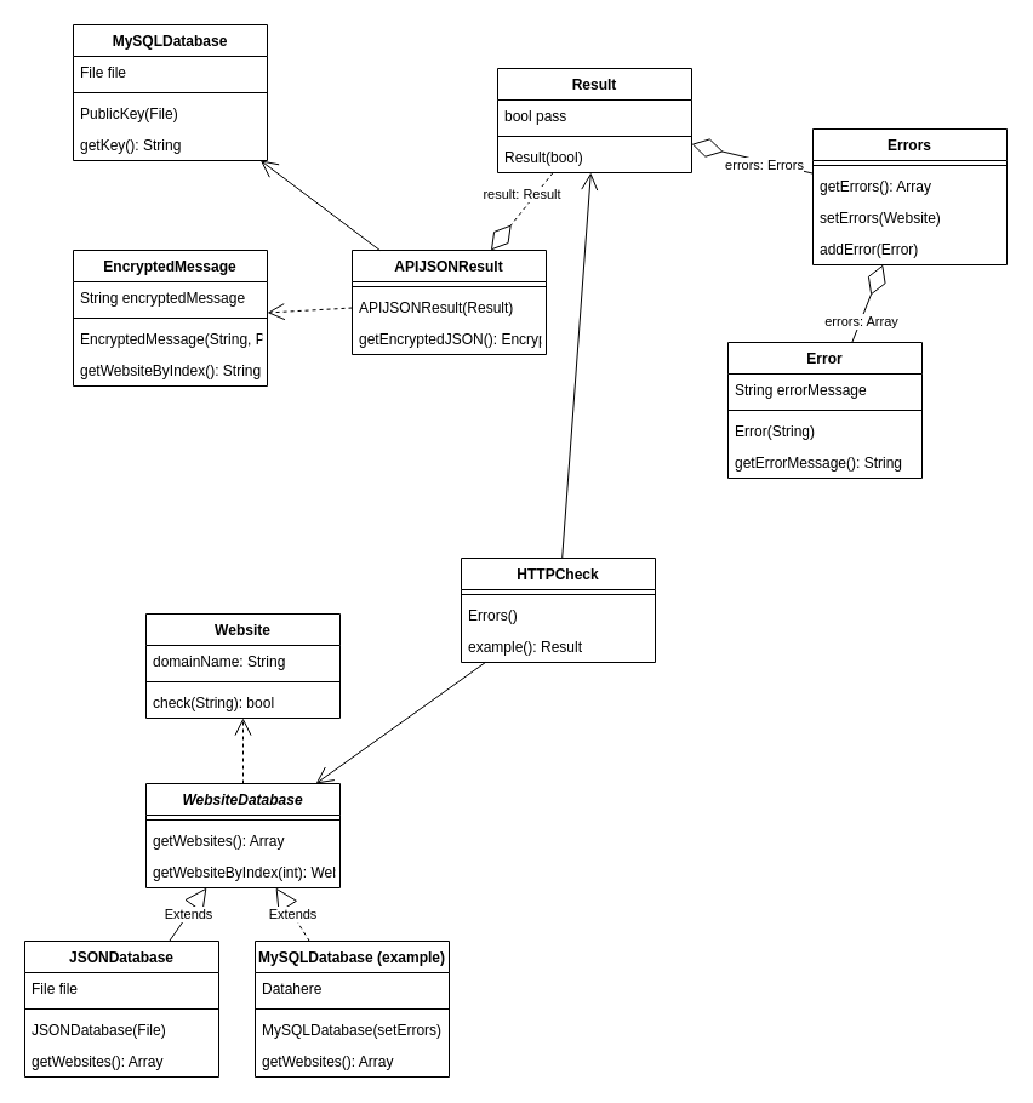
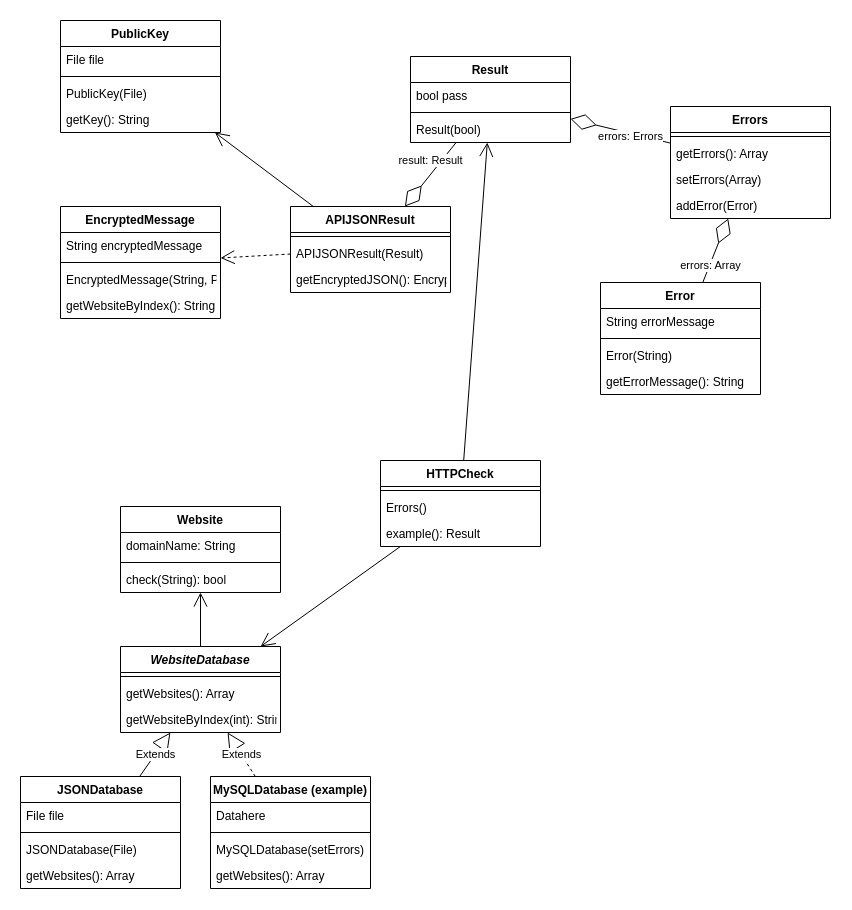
- <mxCell id="59" value="MySQLDatabase" style="swimlane;fontStyle=1;align=center;verticalAlign=top;childLayout=stackLayout;horizontal=1;startSize=26;horizontalStack=0;resizeParent=1;resizeParentMax=0;resizeLast=0;collapsible=1;marginBottom=0;" parent="1" vertex="1"><mxGeometry x="60" y="20" width="160" height="112" as="geometry" /></mxCell>
+ <mxCell id="59" value="PublicKey" style="swimlane;fontStyle=1;align=center;verticalAlign=top;childLayout=stackLayout;horizontal=1;startSize=26;horizontalStack=0;resizeParent=1;resizeParentMax=0;resizeLast=0;collapsible=1;marginBottom=0;" parent="1" vertex="1"><mxGeometry x="60" y="20" width="160" height="112" as="geometry" /></mxCell>
- <mxCell id="49" value="" style="endArrow=diamondThin;endFill=0;endSize=24;html=1;rounded=0;dashed=1;" parent="1" source="27" target="45" edge="1"><mxGeometry width="160" relative="1" as="geometry"><mxPoint x="590" y="236" as="sourcePoint" /><mxPoint x="580" y="128.385" as="targetPoint" /></mxGeometry></mxCell>
+ <mxCell id="49" value="" style="endArrow=diamondThin;endFill=0;endSize=24;html=1;rounded=0;" parent="1" source="27" target="45" edge="1"><mxGeometry width="160" relative="1" as="geometry"><mxPoint x="590" y="236" as="sourcePoint" /><mxPoint x="580" y="128.385" as="targetPoint" /></mxGeometry></mxCell>
- <mxCell id="41" value="setErrors(Website)" style="text;strokeColor=none;fillColor=none;align=left;verticalAlign=top;spacingLeft=4;spacingRight=4;overflow=hidden;rotatable=0;points=[[0,0.5],[1,0.5]];portConstraint=eastwest;" parent="38" vertex="1"><mxGeometry y="60" width="160" height="26" as="geometry" /></mxCell>
+ <mxCell id="41" value="setErrors(Array)" style="text;strokeColor=none;fillColor=none;align=left;verticalAlign=top;spacingLeft=4;spacingRight=4;overflow=hidden;rotatable=0;points=[[0,0.5],[1,0.5]];portConstraint=eastwest;" parent="38" vertex="1"><mxGeometry y="60" width="160" height="26" as="geometry" /></mxCell>
- <mxCell id="51" value="" style="endArrow=open;endFill=1;endSize=12;html=1;rounded=0;dashed=1;" parent="1" source="11" target="2" edge="1"><mxGeometry width="160" relative="1" as="geometry"><mxPoint x="80" y="586" as="sourcePoint" /><mxPoint x="240" y="586" as="targetPoint" /></mxGeometry></mxCell>
+ <mxCell id="51" value="" style="endArrow=open;endFill=1;endSize=12;html=1;rounded=0;" parent="1" source="11" target="2" edge="1"><mxGeometry width="160" relative="1" as="geometry"><mxPoint x="80" y="586" as="sourcePoint" /><mxPoint x="240" y="586" as="targetPoint" /></mxGeometry></mxCell>
- <mxCell id="14" value="getWebsiteByIndex(int): Website" style="text;strokeColor=none;fillColor=none;align=left;verticalAlign=top;spacingLeft=4;spacingRight=4;overflow=hidden;rotatable=0;points=[[0,0.5],[1,0.5]];portConstraint=eastwest;" parent="11" vertex="1"><mxGeometry y="60" width="160" height="26" as="geometry" /></mxCell>
+ <mxCell id="14" value="getWebsiteByIndex(int): String" style="text;strokeColor=none;fillColor=none;align=left;verticalAlign=top;spacingLeft=4;spacingRight=4;overflow=hidden;rotatable=0;points=[[0,0.5],[1,0.5]];portConstraint=eastwest;" parent="11" vertex="1"><mxGeometry y="60" width="160" height="26" as="geometry" /></mxCell>
